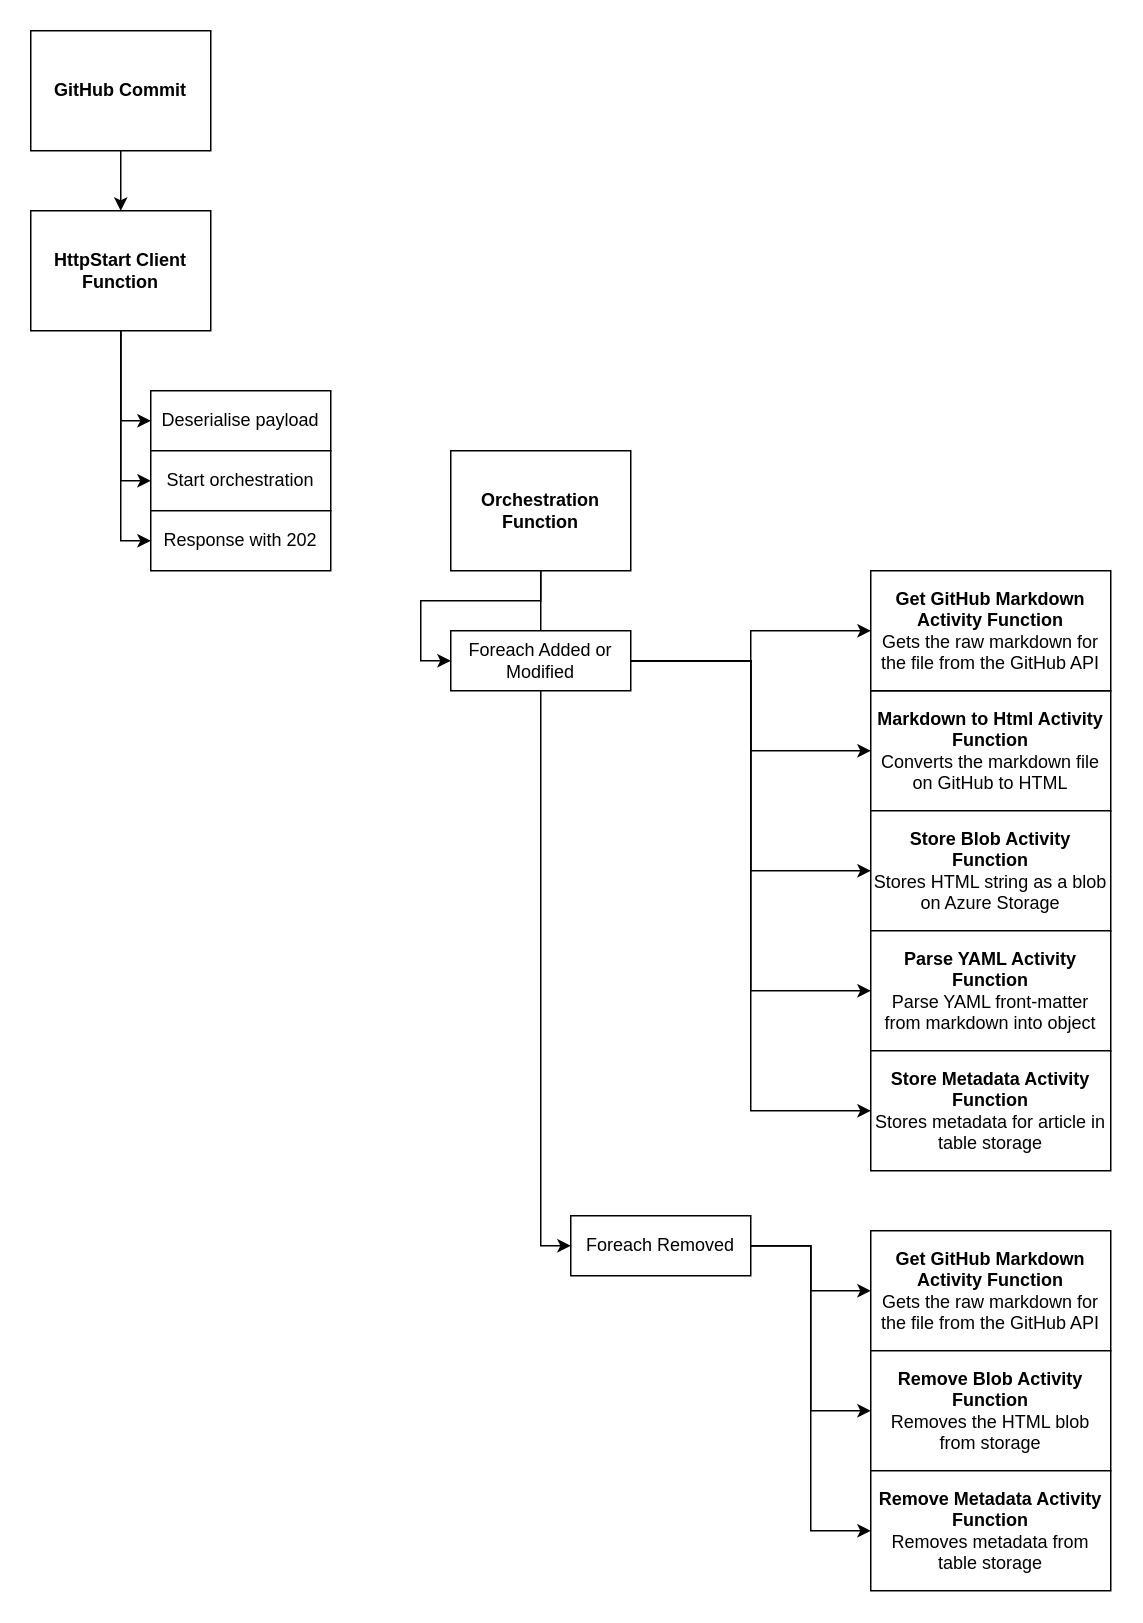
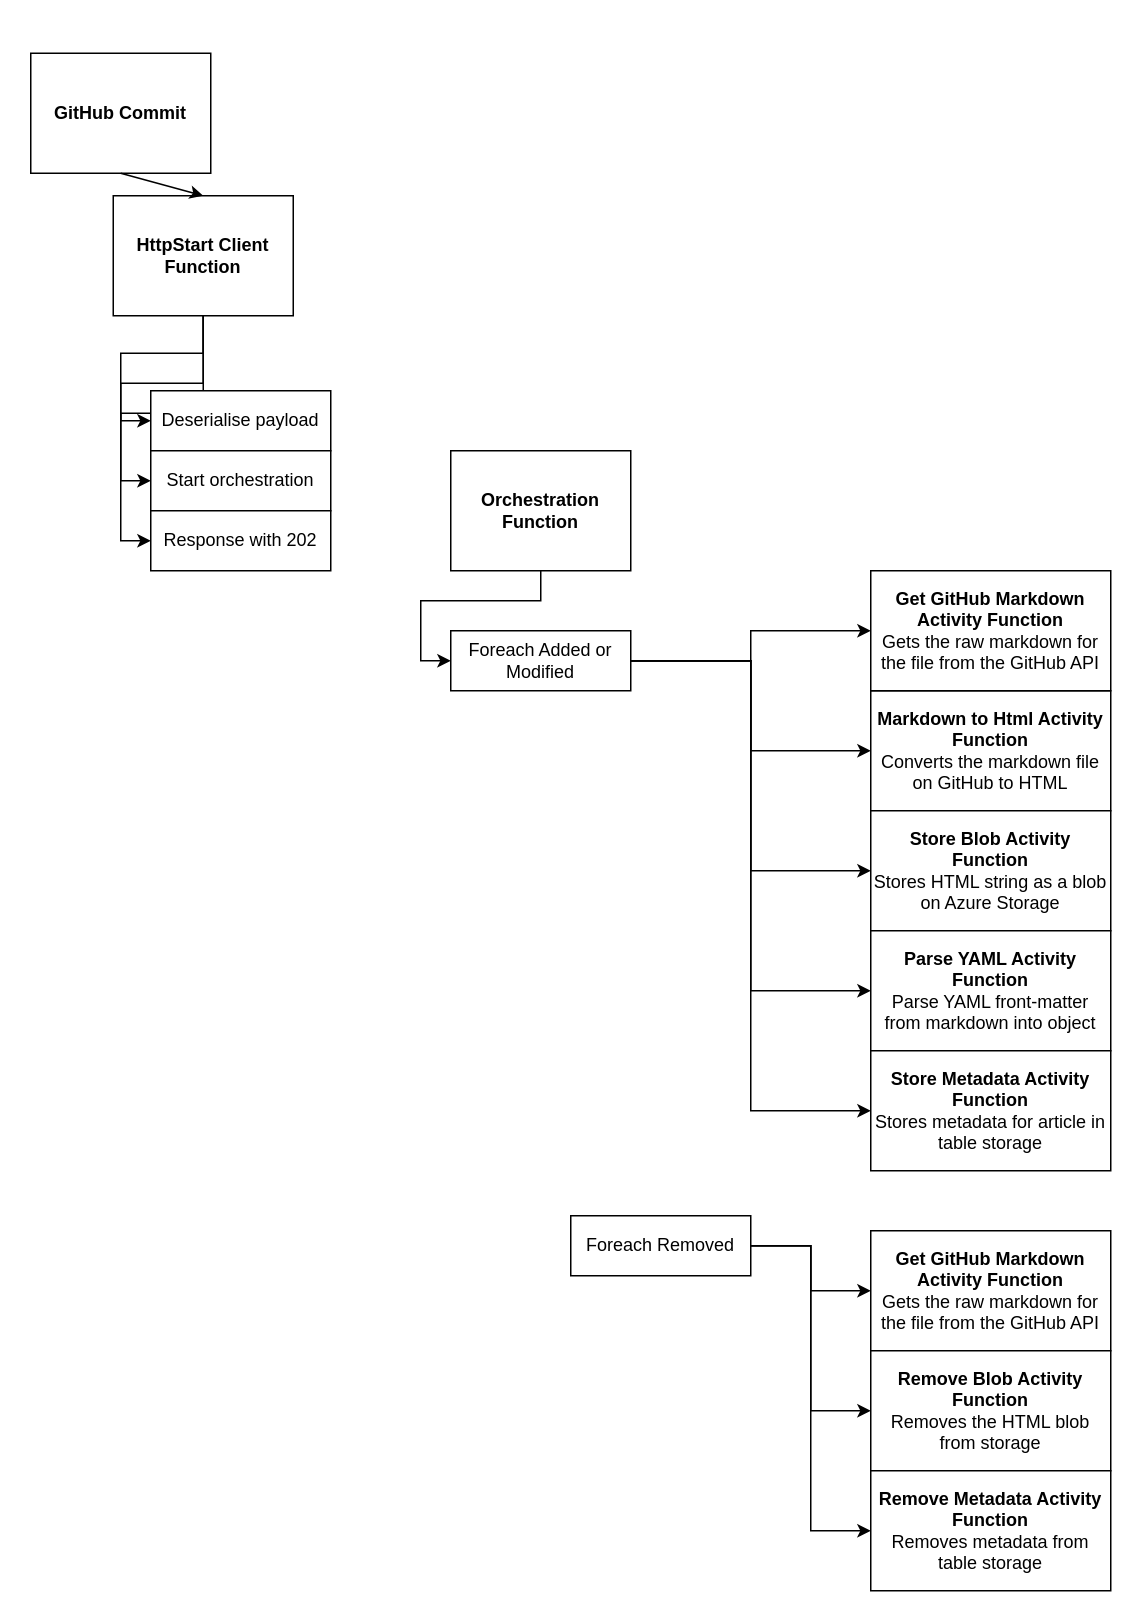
- <mxCell id="2" value="&lt;b&gt;GitHub Commit&lt;/b&gt;" style="rounded=0;whiteSpace=wrap;html=1;" vertex="1" parent="1"><mxGeometry x="20" y="20" width="120" height="80" as="geometry" /></mxCell>
+ <mxCell id="2" value="&lt;b&gt;GitHub Commit&lt;/b&gt;" style="rounded=0;whiteSpace=wrap;html=1;" vertex="1" parent="1"><mxGeometry x="20" y="35" width="120" height="80" as="geometry" /></mxCell>
- <mxCell id="6" value="&lt;b&gt;HttpStart Client Function&lt;/b&gt;" style="rounded=0;whiteSpace=wrap;html=1;" vertex="1" parent="1"><mxGeometry x="20" y="140" width="120" height="80" as="geometry" /></mxCell>
+ <mxCell id="6" value="&lt;b&gt;HttpStart Client Function&lt;/b&gt;" style="rounded=0;whiteSpace=wrap;html=1;" vertex="1" parent="1"><mxGeometry x="75" y="130" width="120" height="80" as="geometry" /></mxCell>
- <mxCell id="12" style="edgeStyle=orthogonalEdgeStyle;rounded=0;orthogonalLoop=1;jettySize=auto;html=1;exitX=0.5;exitY=1;exitDx=0;exitDy=0;entryX=0;entryY=0.5;entryDx=0;entryDy=0;" edge="1" parent="1" source="13" target="24"><mxGeometry relative="1" as="geometry" /></mxCell>
